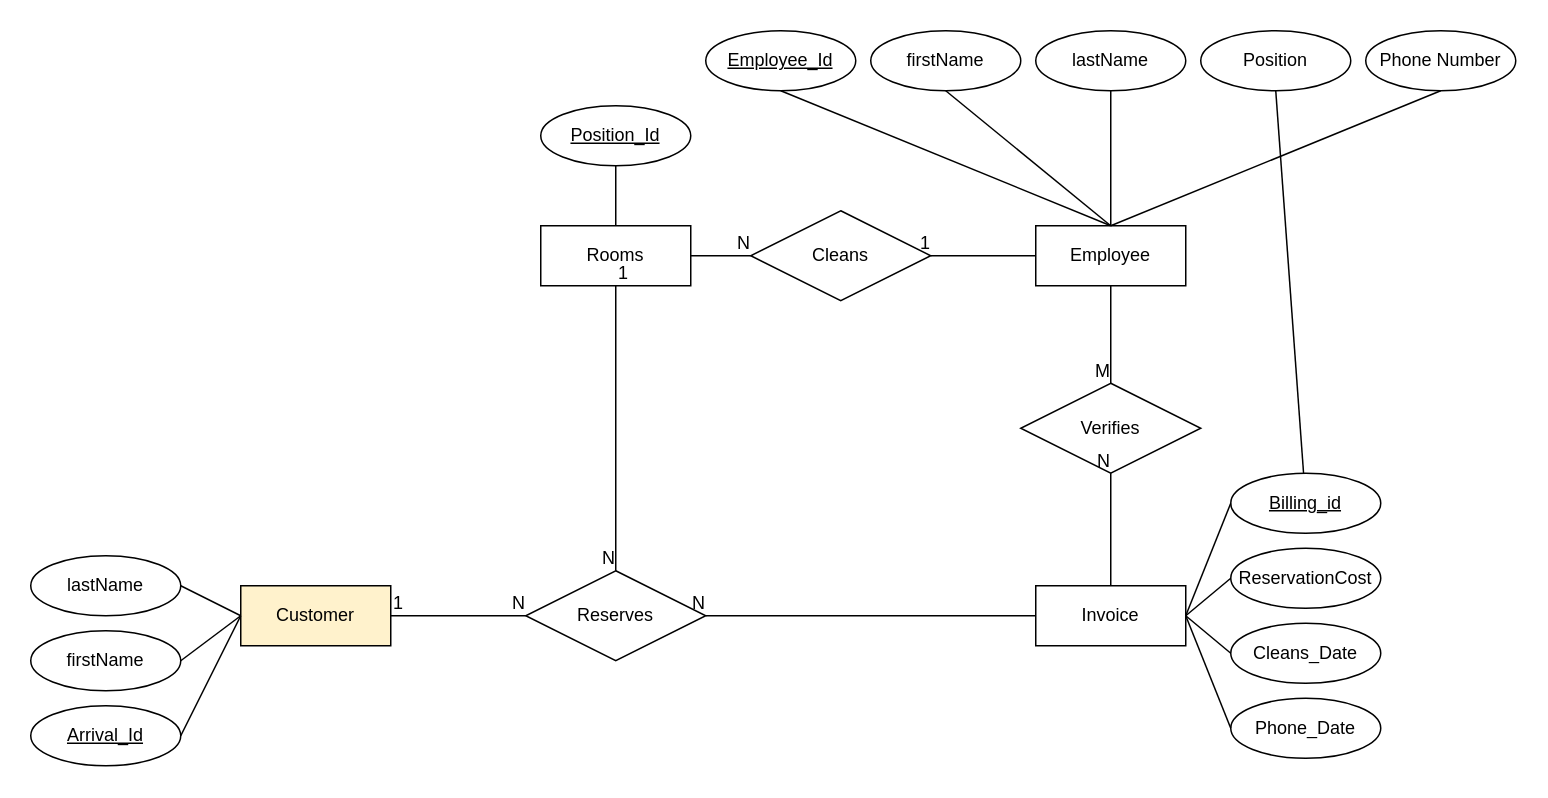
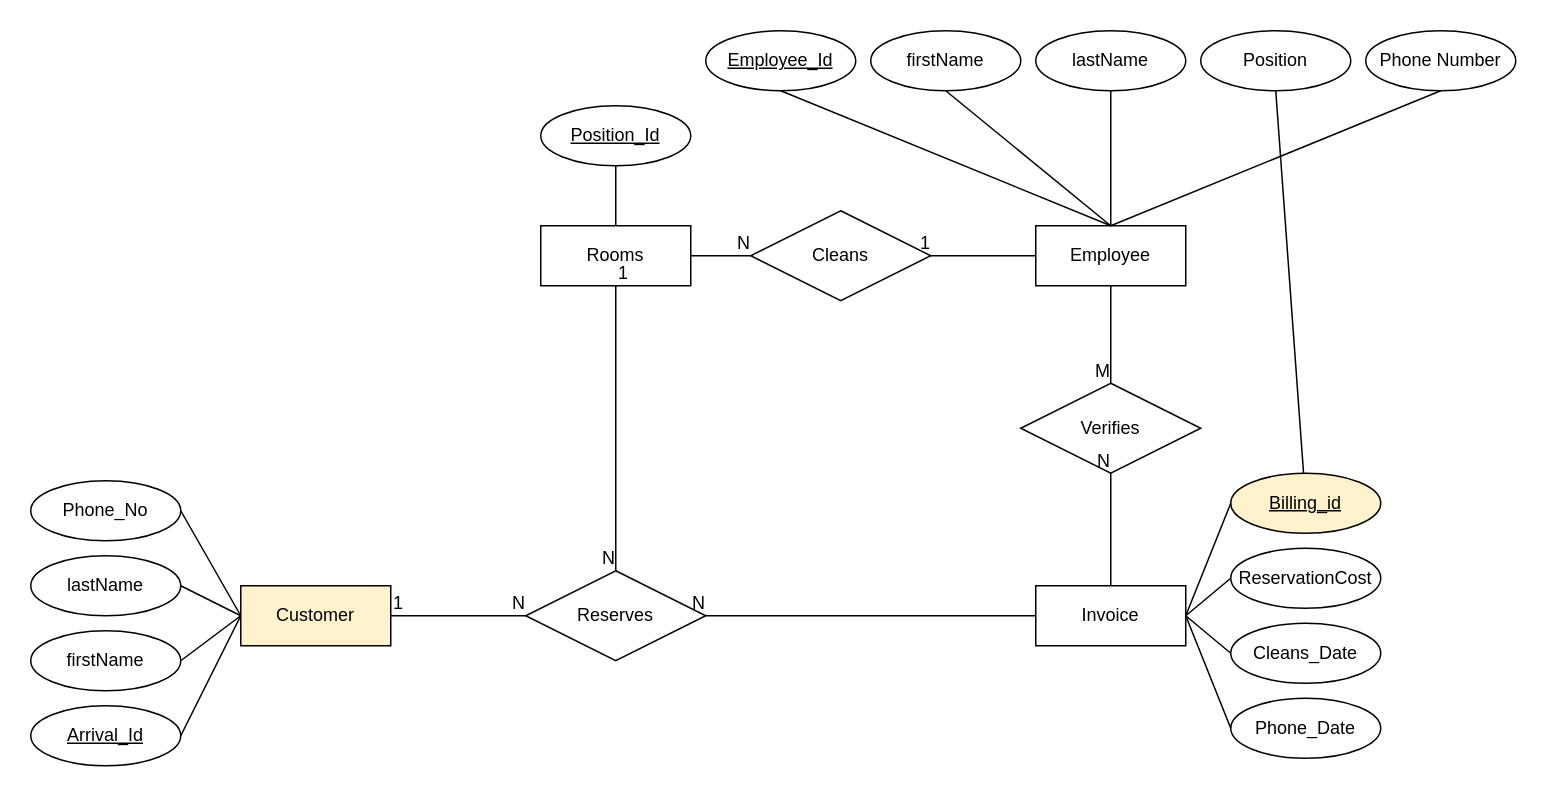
- <mxCell id="28" value="Billing_id" style="ellipse;whiteSpace=wrap;html=1;align=center;fontStyle=4;" parent="1" vertex="1"><mxGeometry x="820" y="315" width="100" height="40" as="geometry" /></mxCell>
+ <mxCell id="28" value="Billing_id" style="ellipse;whiteSpace=wrap;html=1;align=center;fontStyle=4;fillColor=#fff2cc;" parent="1" vertex="1"><mxGeometry x="820" y="315" width="100" height="40" as="geometry" /></mxCell>
+ <mxCell id="21" value="Phone_No" style="ellipse;whiteSpace=wrap;html=1;align=center;" parent="1" vertex="1"><mxGeometry x="20" y="320" width="100" height="40" as="geometry" /></mxCell>
+ <mxCell id="22" value="" style="endArrow=none;html=1;rounded=0;exitX=0;exitY=0.5;exitDx=0;exitDy=0;entryX=1;entryY=0.5;entryDx=0;entryDy=0;" parent="1" source="4" target="21" edge="1"><mxGeometry relative="1" as="geometry"><mxPoint x="170" y="420" as="sourcePoint" /><mxPoint x="130" y="480" as="targetPoint" /></mxGeometry></mxCell>
